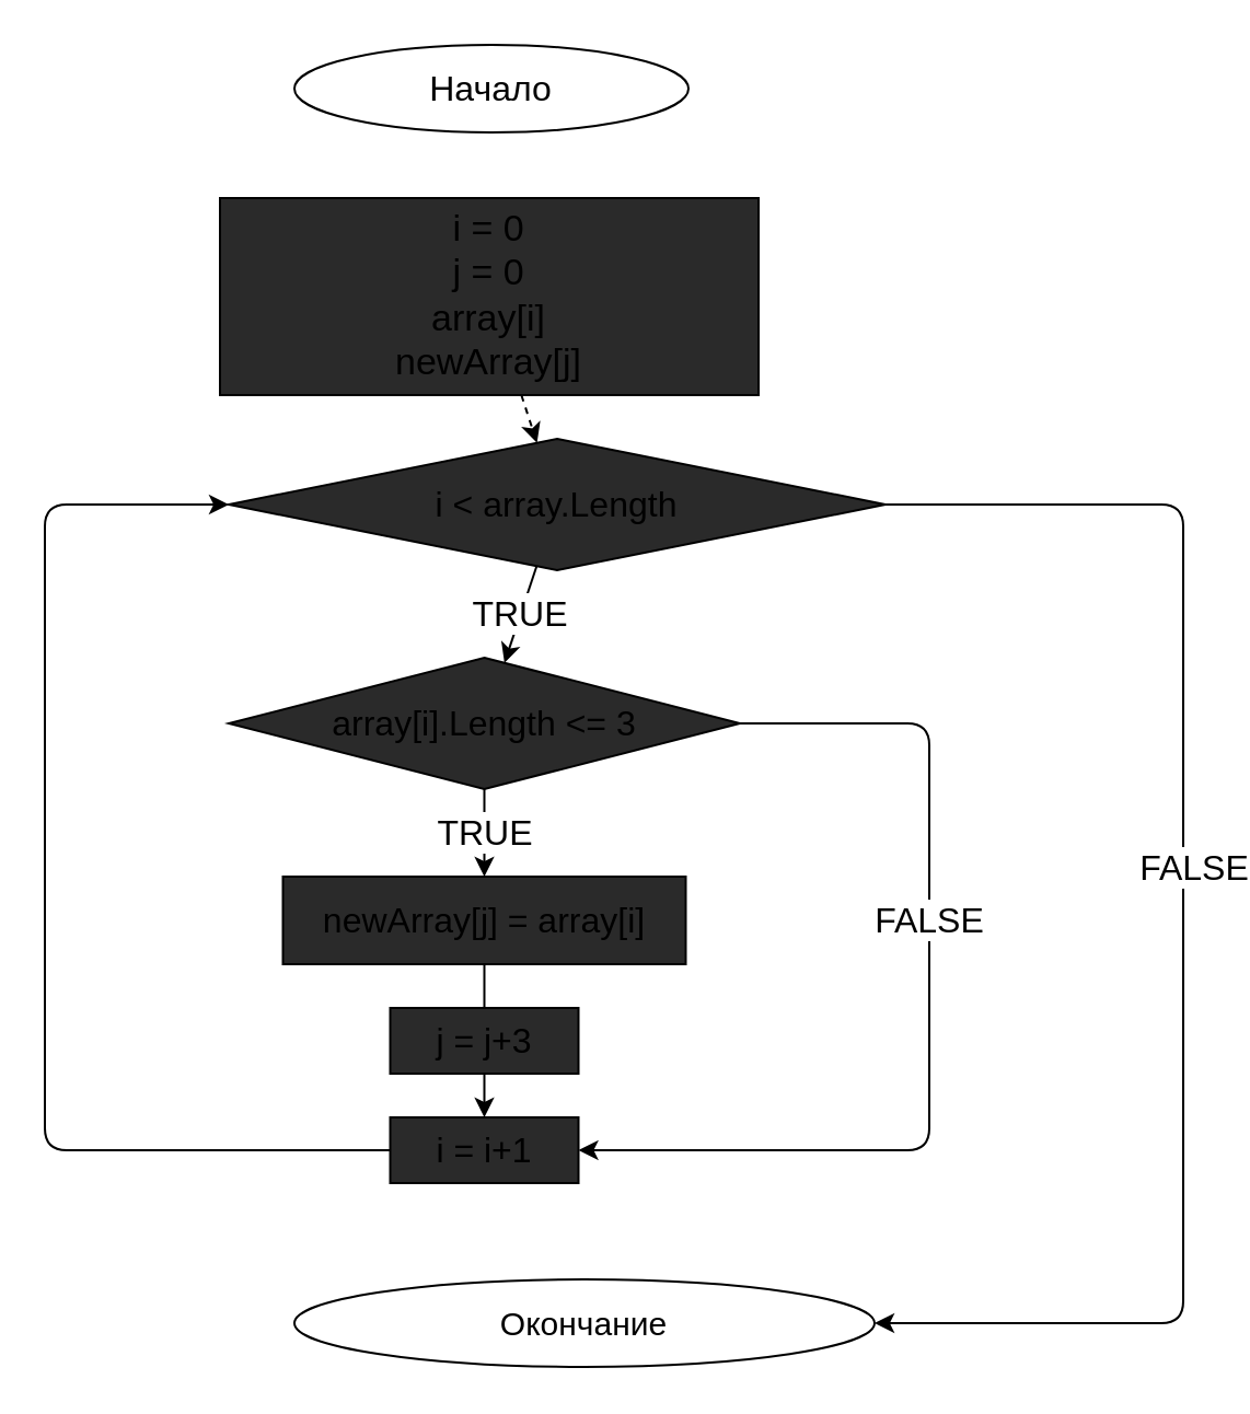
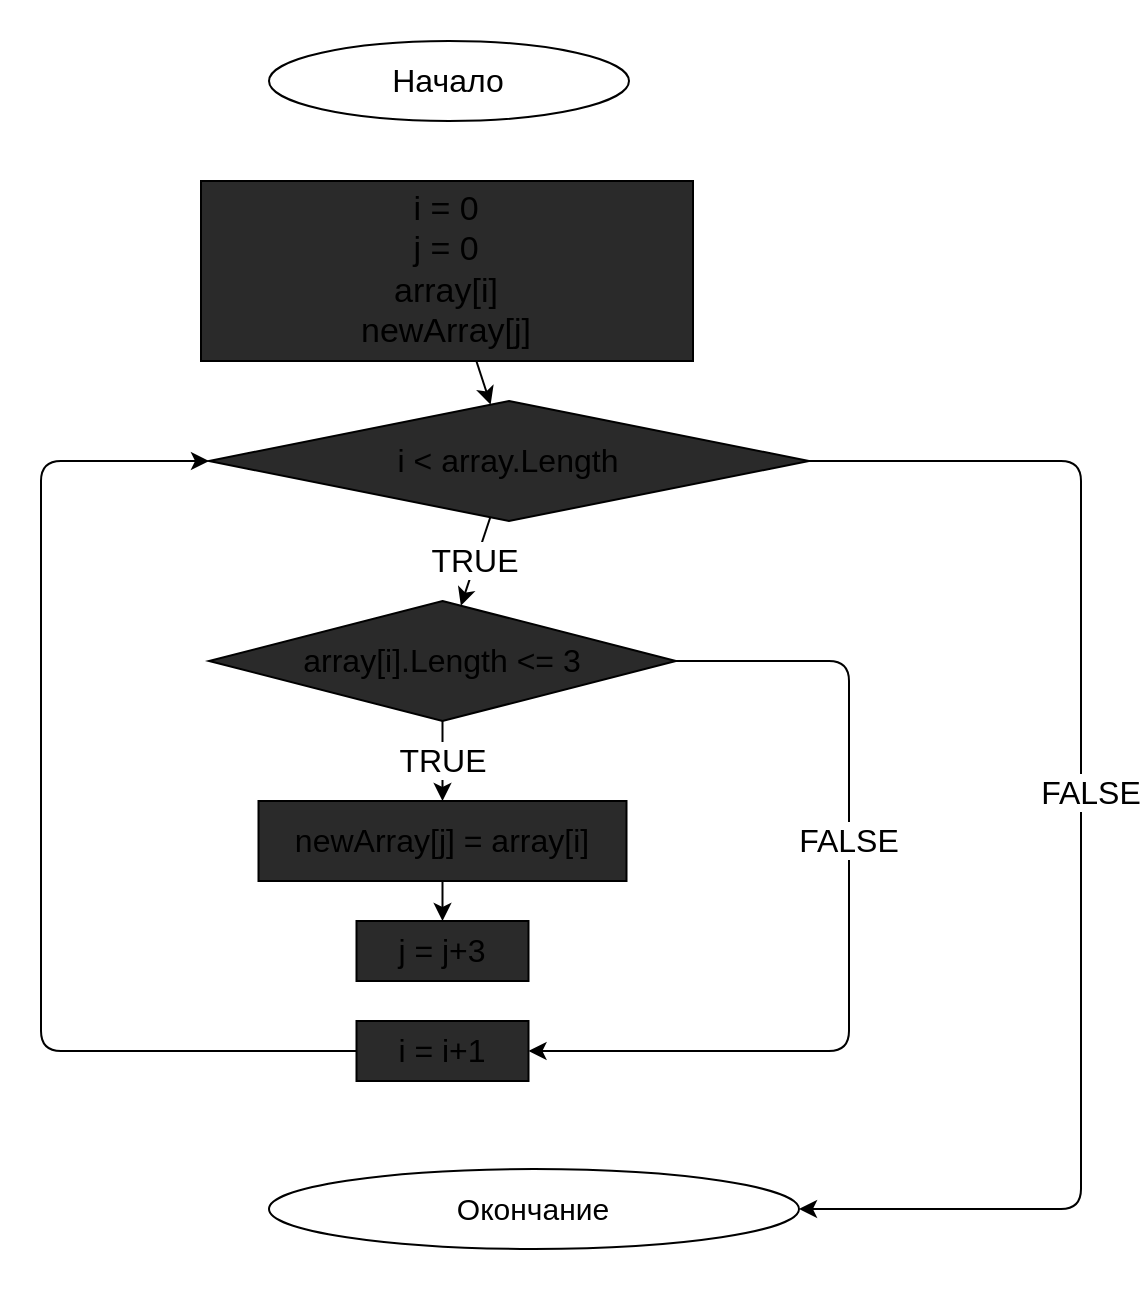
- <mxCell id="3" value="" style="edgeStyle=none;html=1;fontSize=16;dashed=1;" edge="1" parent="1" source="4" target="16"><mxGeometry relative="1" as="geometry" /></mxCell>
+ <mxCell id="3" value="" style="edgeStyle=none;html=1;fontSize=16;" edge="1" parent="1" source="4" target="16"><mxGeometry relative="1" as="geometry" /></mxCell>
- <mxCell id="8" style="edgeStyle=none;html=1;fontSize=16;" edge="1" parent="1" source="9" target="11"><mxGeometry relative="1" as="geometry" /></mxCell>
+ <mxCell id="8" style="edgeStyle=none;html=1;fontSize=16;" edge="1" parent="1" source="9" target="12"><mxGeometry relative="1" as="geometry" /></mxCell>
